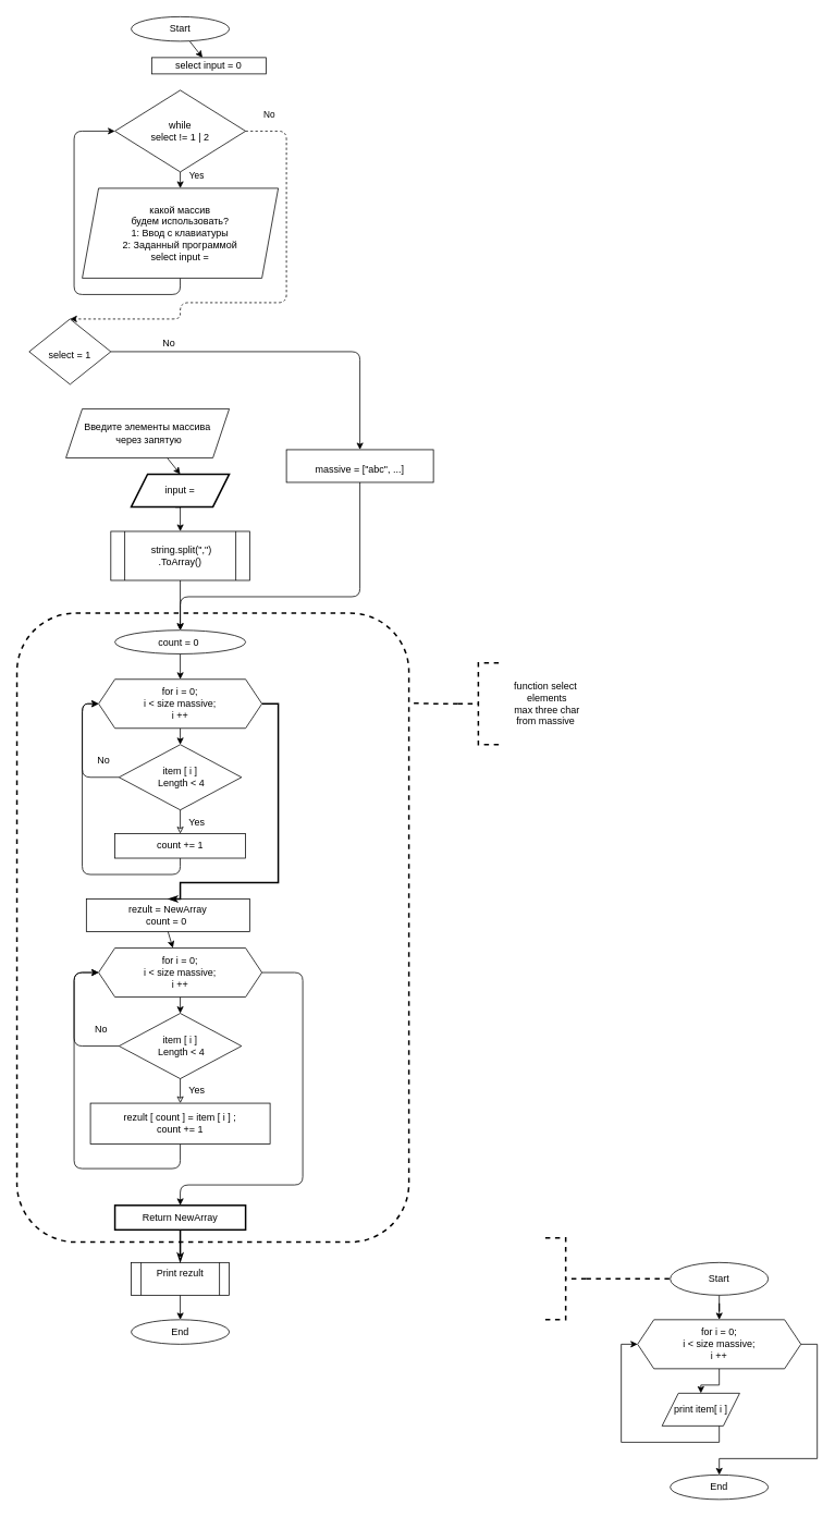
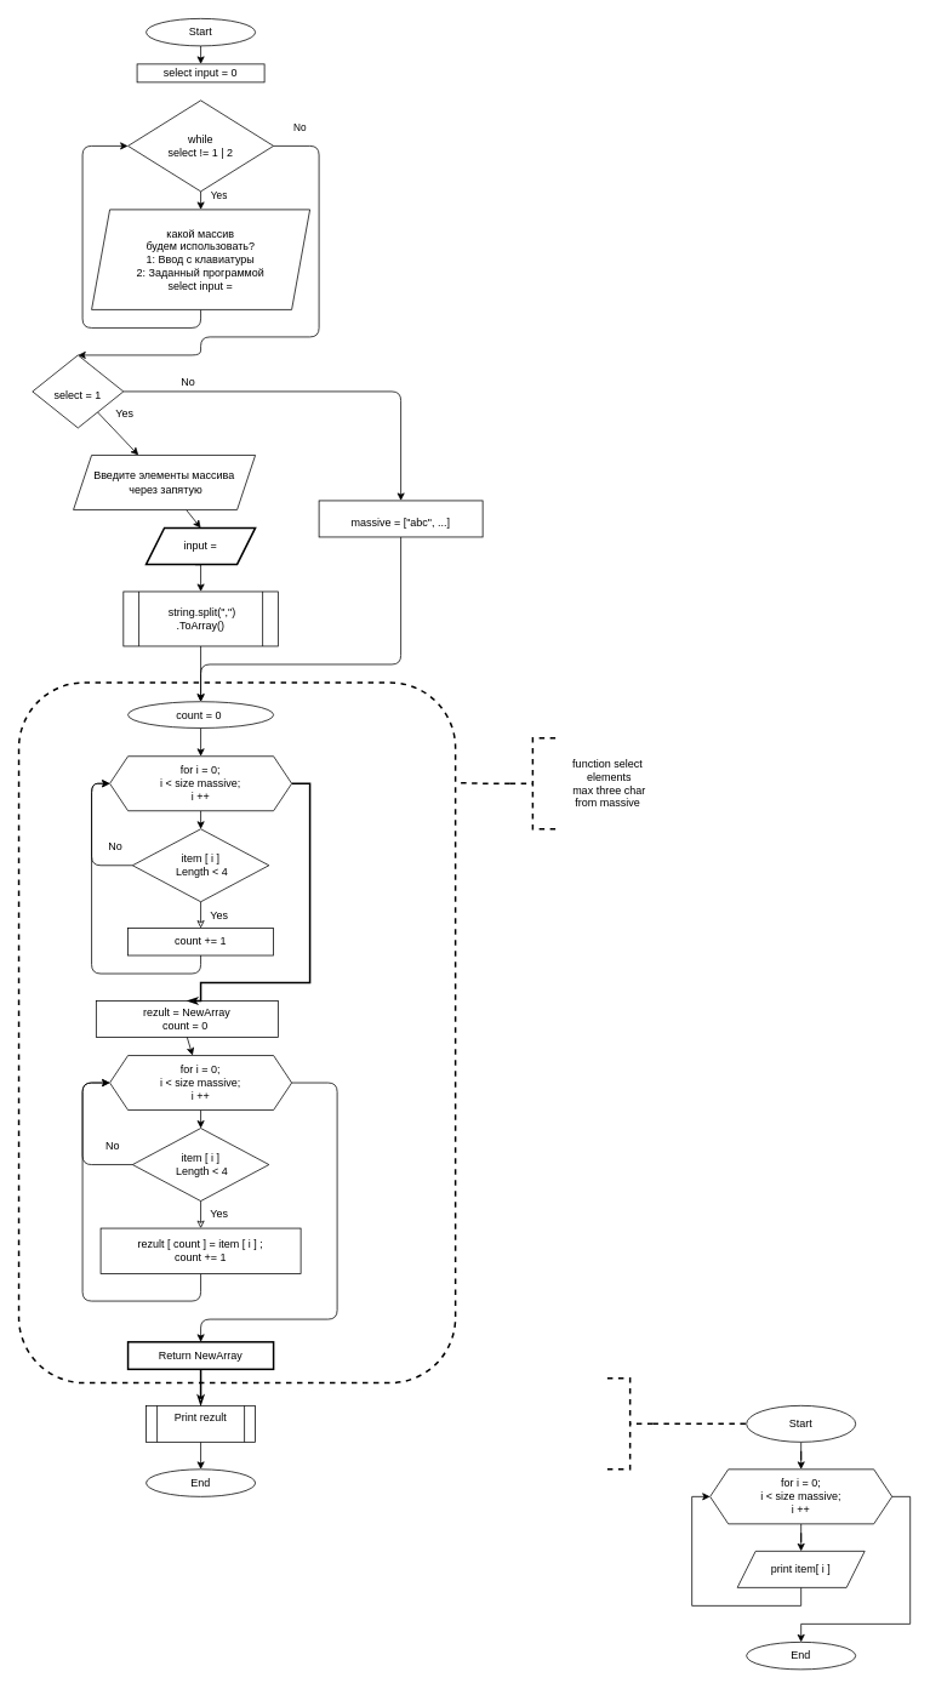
- <mxCell id="4" value="select input = 0" style="whiteSpace=wrap;html=1;" parent="1" vertex="1"><mxGeometry x="185" y="70" width="140" height="20" as="geometry" /></mxCell>
+ <mxCell id="4" value="select input = 0" style="whiteSpace=wrap;html=1;" parent="1" vertex="1"><mxGeometry x="150" width="140" height="20" as="geometry" y="70" /></mxCell>
- <mxCell id="6" value="No" style="edgeStyle=none;html=1;entryX=0.5;entryY=0;entryDx=0;entryDy=0;dashed=1;" parent="1" source="7" target="12" edge="1"><mxGeometry x="-0.895" y="20" relative="1" as="geometry"><mxPoint x="221.135" y="420.214" as="targetPoint" /><Array as="points"><mxPoint x="350" y="160" /><mxPoint x="350" y="370" /><mxPoint x="220" y="370" /><mxPoint x="220" y="390" /></Array><mxPoint as="offset" /></mxGeometry></mxCell>
+ <mxCell id="6" value="No" style="edgeStyle=none;html=1;entryX=0.5;entryY=0;entryDx=0;entryDy=0;" parent="1" source="7" target="12" edge="1"><mxGeometry x="-0.895" y="20" relative="1" as="geometry"><mxPoint x="221.135" y="420.214" as="targetPoint" /><Array as="points"><mxPoint x="350" y="160" /><mxPoint x="350" y="370" /><mxPoint x="220" y="370" /><mxPoint x="220" y="390" /></Array><mxPoint as="offset" /></mxGeometry></mxCell>
+ <mxCell id="10" value="Yes" style="edgeStyle=none;html=1;fontSize=12;" parent="1" source="12" target="14" edge="1"><mxGeometry x="-0.333" y="20" relative="1" as="geometry"><mxPoint x="220" y="500" as="targetPoint" /><mxPoint as="offset" /></mxGeometry></mxCell>
- <mxCell id="44" value="print item[ i ]" style="shape=parallelogram;perimeter=parallelogramPerimeter;whiteSpace=wrap;html=1;fixedSize=1;" parent="1" vertex="1"><mxGeometry x="810" y="1705" width="95" height="40" as="geometry" /></mxCell>
+ <mxCell id="44" value="print item[ i ]" style="shape=parallelogram;perimeter=parallelogramPerimeter;whiteSpace=wrap;html=1;fixedSize=1;" parent="1" vertex="1"><mxGeometry x="810" y="1705" width="140" height="40" as="geometry" /></mxCell>
